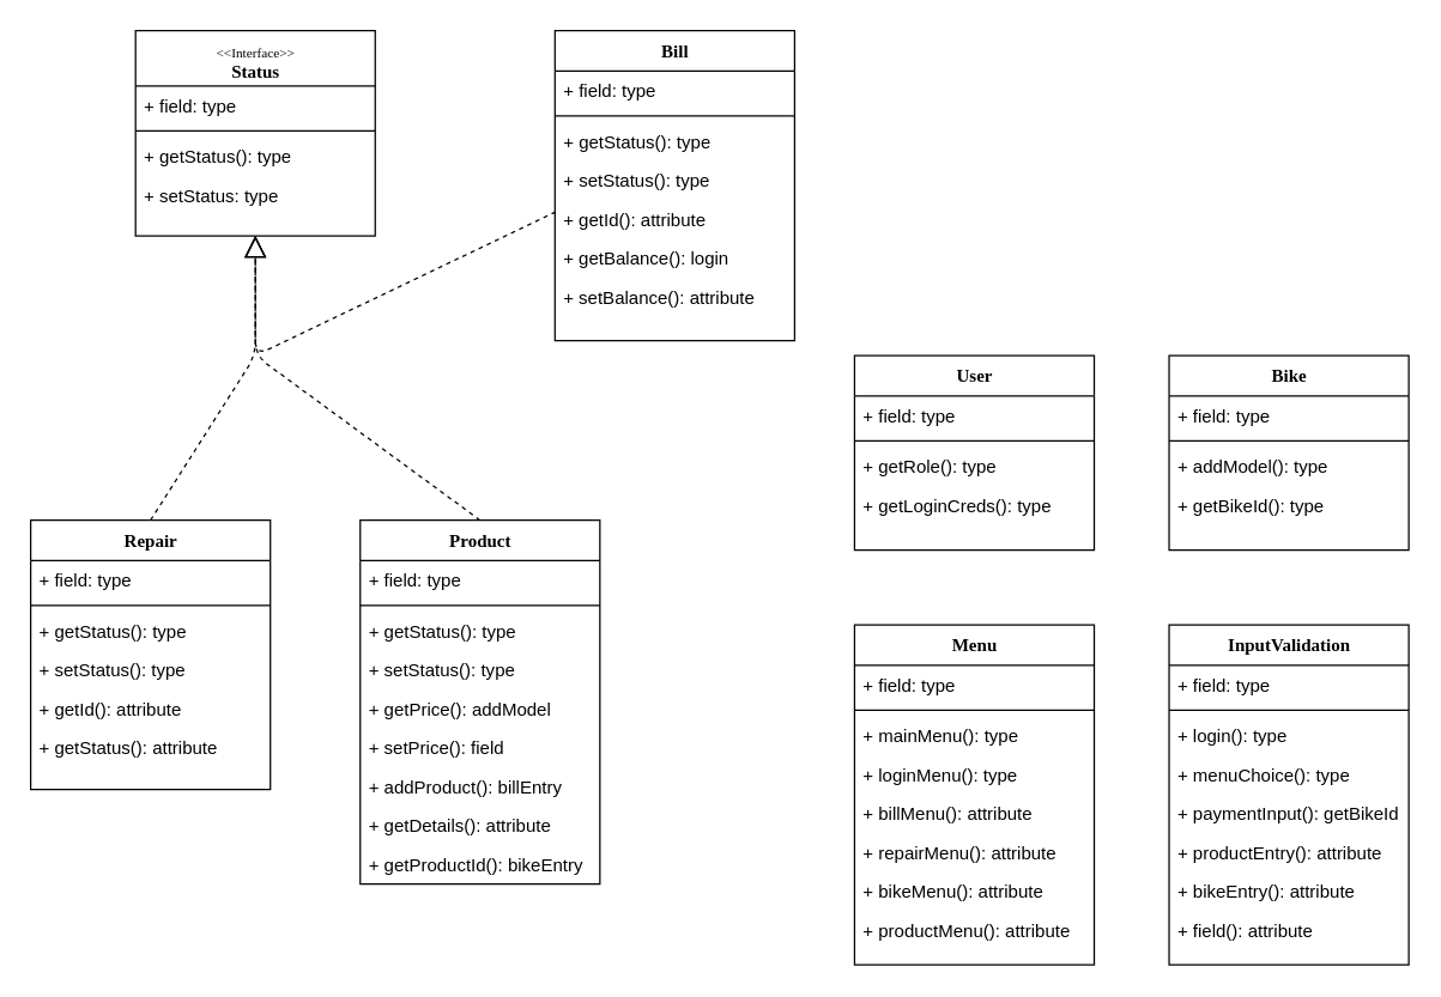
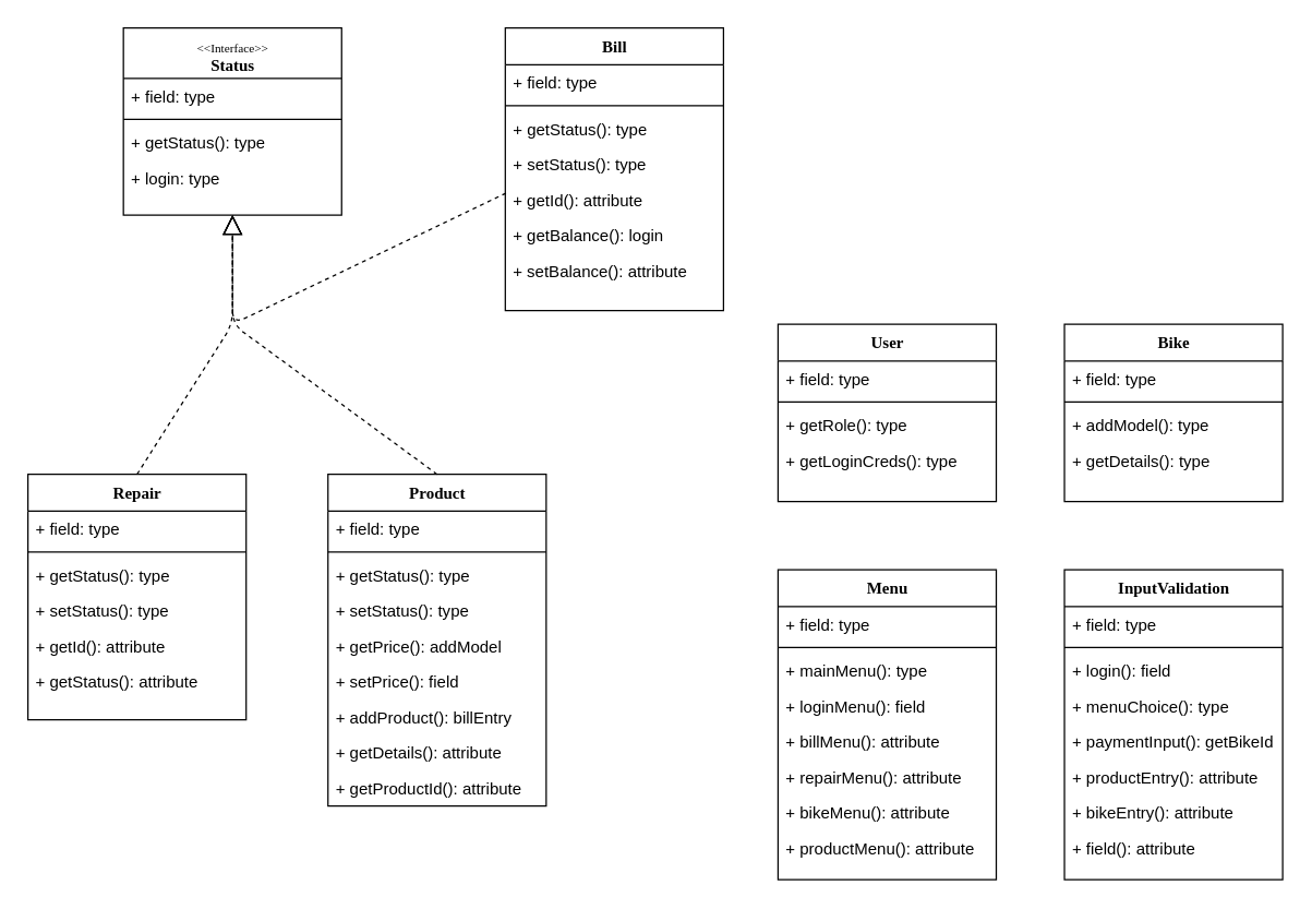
- <mxCell id="6" value="+ setStatus: type" style="text;html=1;strokeColor=none;fillColor=none;align=left;verticalAlign=top;spacingLeft=4;spacingRight=4;whiteSpace=wrap;overflow=hidden;rotatable=0;points=[[0,0.5],[1,0.5]];portConstraint=eastwest;" parent="2" vertex="1"><mxGeometry y="97" width="160" height="26" as="geometry" /></mxCell>
+ <mxCell id="6" value="+ login: type" style="text;html=1;strokeColor=none;fillColor=none;align=left;verticalAlign=top;spacingLeft=4;spacingRight=4;whiteSpace=wrap;overflow=hidden;rotatable=0;points=[[0,0.5],[1,0.5]];portConstraint=eastwest;" parent="2" vertex="1"><mxGeometry y="97" width="160" height="26" as="geometry" /></mxCell>
- <mxCell id="44" value="+ getBikeId(): type" style="text;html=1;strokeColor=none;fillColor=none;align=left;verticalAlign=top;spacingLeft=4;spacingRight=4;whiteSpace=wrap;overflow=hidden;rotatable=0;points=[[0,0.5],[1,0.5]];portConstraint=eastwest;" vertex="1" parent="40"><mxGeometry y="87" width="160" height="26" as="geometry" /></mxCell>
+ <mxCell id="44" value="+ getDetails(): type" style="text;html=1;strokeColor=none;fillColor=none;align=left;verticalAlign=top;spacingLeft=4;spacingRight=4;whiteSpace=wrap;overflow=hidden;rotatable=0;points=[[0,0.5],[1,0.5]];portConstraint=eastwest;" vertex="1" parent="40"><mxGeometry y="87" width="160" height="26" as="geometry" /></mxCell>
- <mxCell id="57" value="+ login(): type" style="text;html=1;strokeColor=none;fillColor=none;align=left;verticalAlign=top;spacingLeft=4;spacingRight=4;whiteSpace=wrap;overflow=hidden;rotatable=0;points=[[0,0.5],[1,0.5]];portConstraint=eastwest;" vertex="1" parent="54"><mxGeometry y="61" width="160" height="26" as="geometry" /></mxCell>
+ <mxCell id="57" value="+ login(): field" style="text;html=1;strokeColor=none;fillColor=none;align=left;verticalAlign=top;spacingLeft=4;spacingRight=4;whiteSpace=wrap;overflow=hidden;rotatable=0;points=[[0,0.5],[1,0.5]];portConstraint=eastwest;" vertex="1" parent="54"><mxGeometry y="61" width="160" height="26" as="geometry" /></mxCell>
- <mxCell id="49" value="+ loginMenu(): type" style="text;html=1;strokeColor=none;fillColor=none;align=left;verticalAlign=top;spacingLeft=4;spacingRight=4;whiteSpace=wrap;overflow=hidden;rotatable=0;points=[[0,0.5],[1,0.5]];portConstraint=eastwest;" vertex="1" parent="45"><mxGeometry y="87" width="160" height="26" as="geometry" /></mxCell>
+ <mxCell id="49" value="+ loginMenu(): field" style="text;html=1;strokeColor=none;fillColor=none;align=left;verticalAlign=top;spacingLeft=4;spacingRight=4;whiteSpace=wrap;overflow=hidden;rotatable=0;points=[[0,0.5],[1,0.5]];portConstraint=eastwest;" vertex="1" parent="45"><mxGeometry y="87" width="160" height="26" as="geometry" /></mxCell>
- <mxCell id="32" value="+ getProductId(): bikeEntry" style="text;strokeColor=none;fillColor=none;align=left;verticalAlign=top;spacingLeft=4;spacingRight=4;overflow=hidden;rotatable=0;points=[[0,0.5],[1,0.5]];portConstraint=eastwest;" vertex="1" parent="23"><mxGeometry y="217" width="160" height="26" as="geometry" /></mxCell>
+ <mxCell id="32" value="+ getProductId(): attribute" style="text;strokeColor=none;fillColor=none;align=left;verticalAlign=top;spacingLeft=4;spacingRight=4;overflow=hidden;rotatable=0;points=[[0,0.5],[1,0.5]];portConstraint=eastwest;" vertex="1" parent="23"><mxGeometry y="217" width="160" height="26" as="geometry" /></mxCell>
